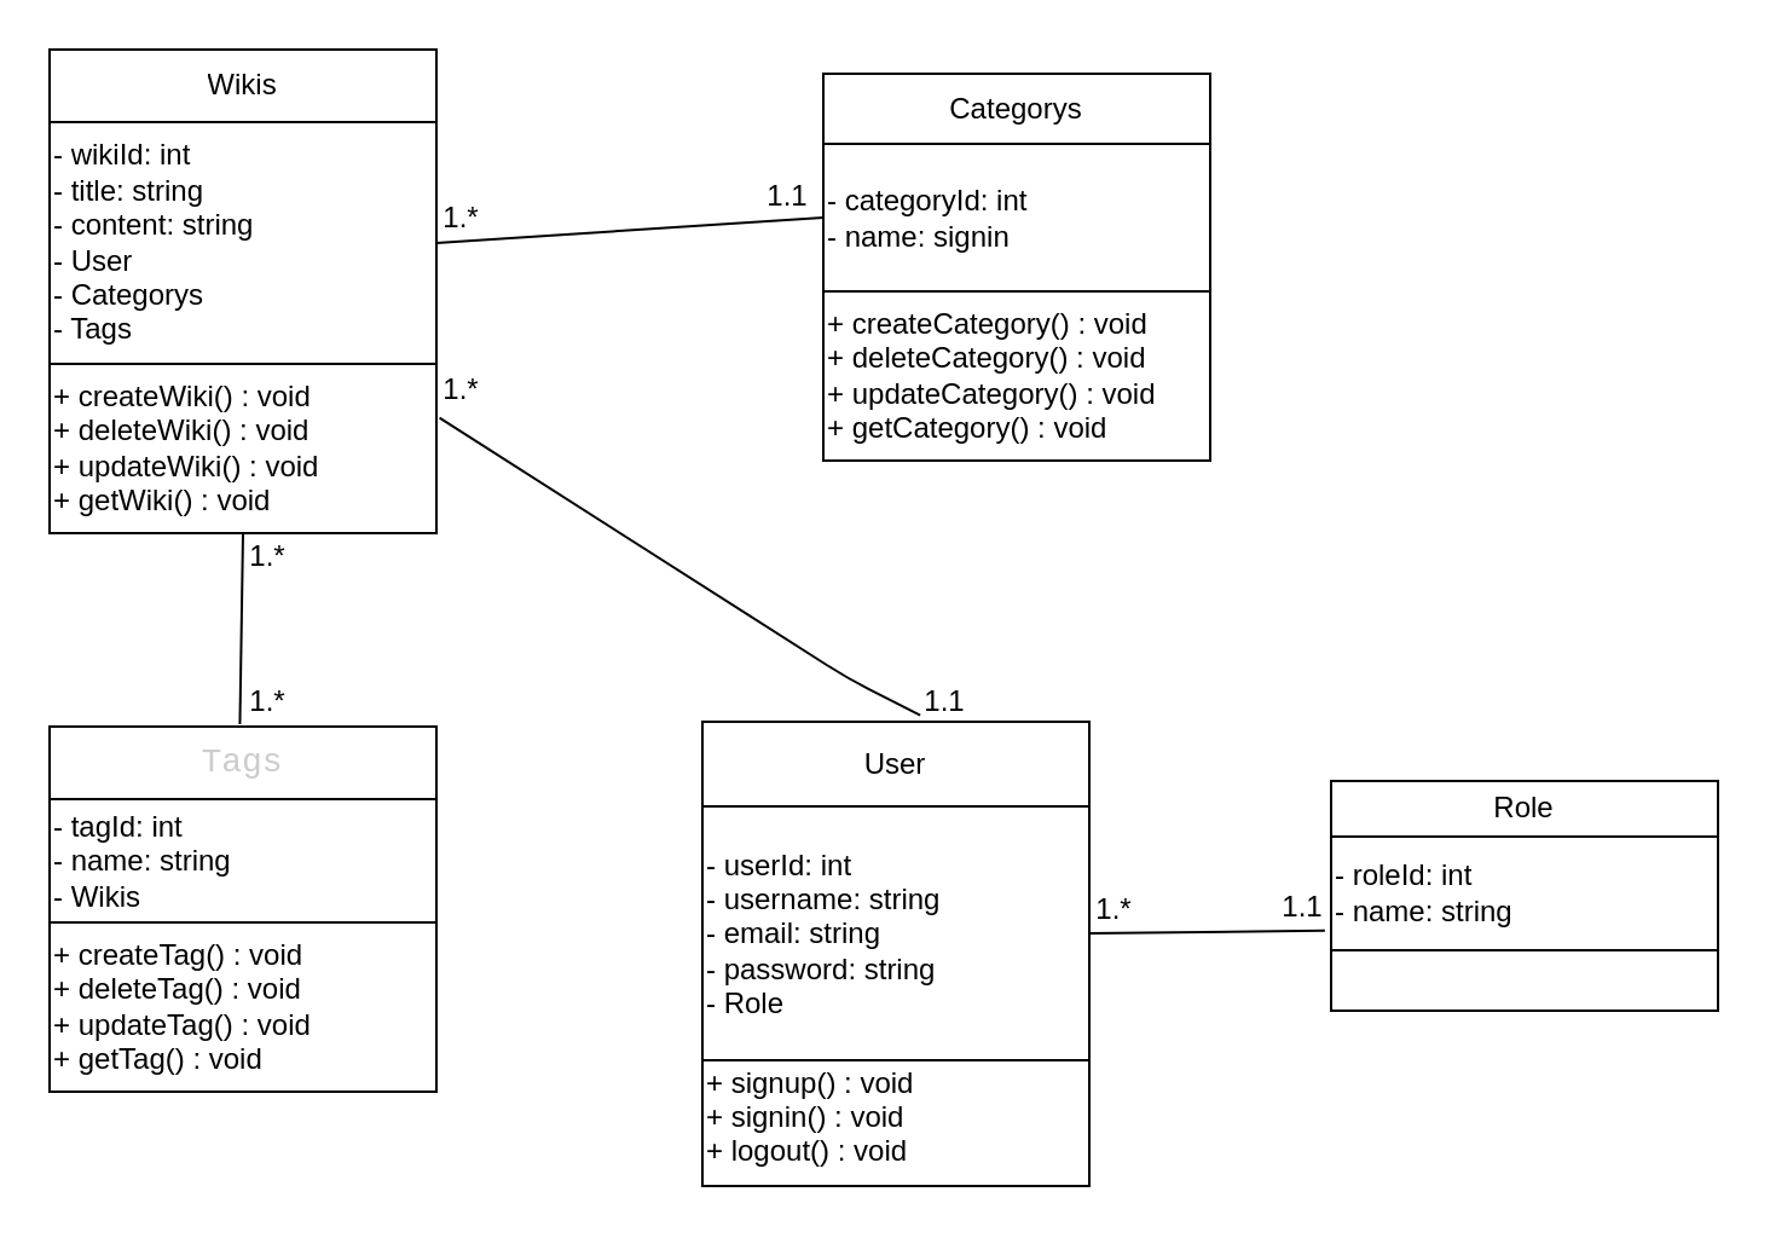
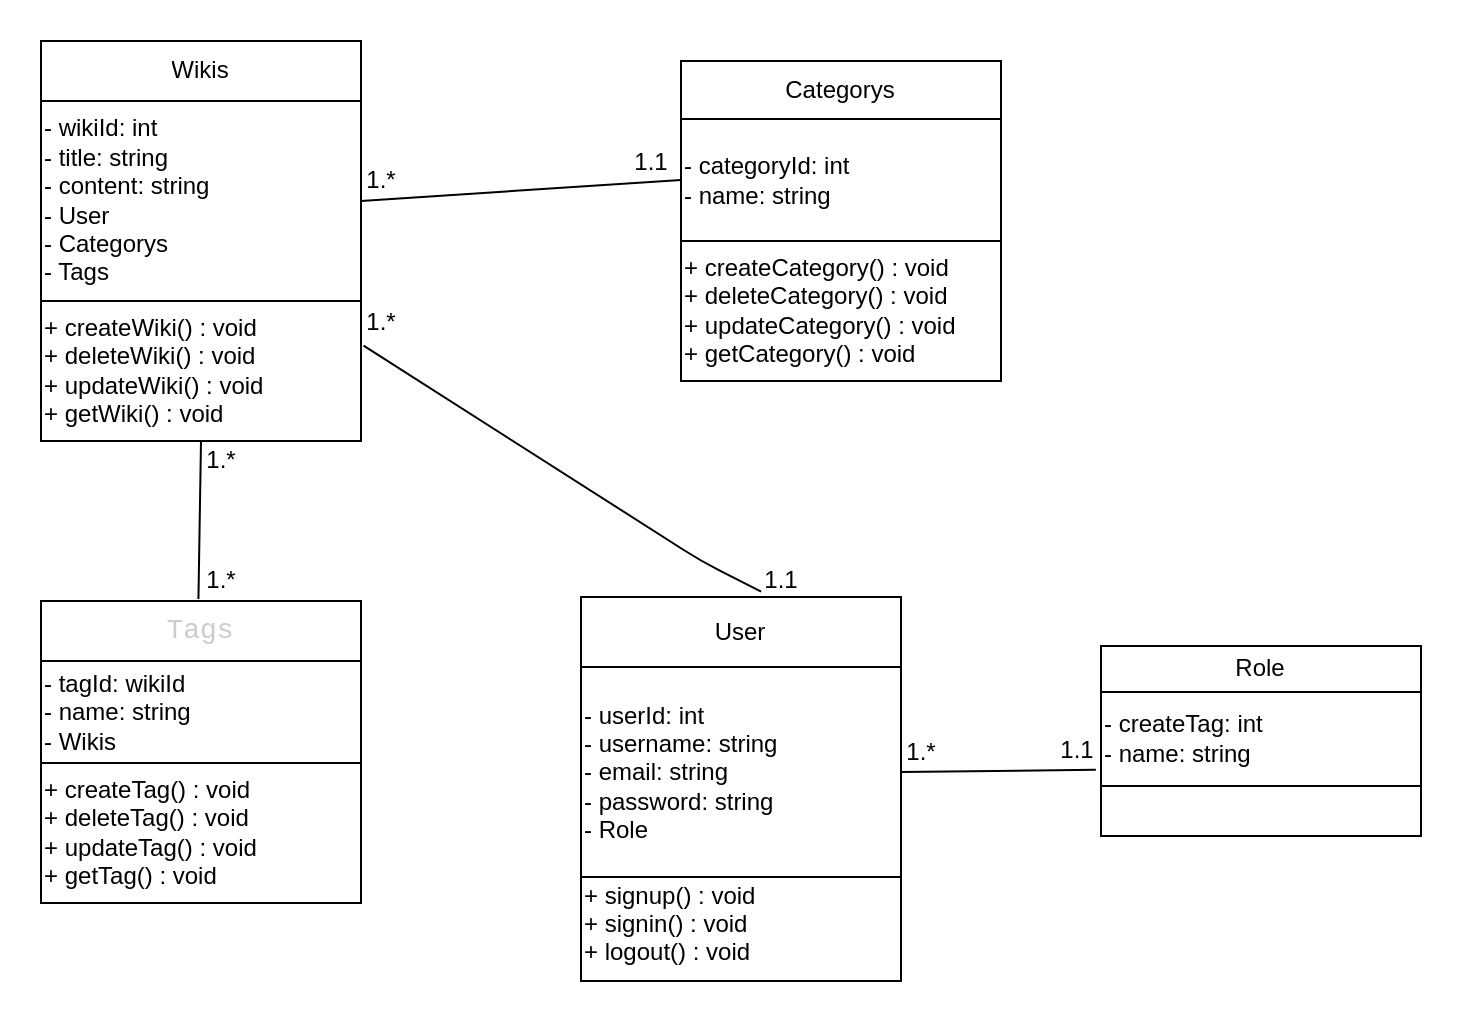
- <mxCell id="14" value="&lt;div&gt;- categoryId: int&lt;/div&gt;&lt;div&gt;&lt;span style=&quot;background-color: initial;&quot;&gt;- name: signin&amp;nbsp; &amp;nbsp; &amp;nbsp; &amp;nbsp;&lt;/span&gt;&lt;/div&gt;" style="shape=partialRectangle;html=1;whiteSpace=wrap;connectable=0;overflow=hidden;fillColor=none;top=0;left=0;bottom=0;right=0;pointerEvents=1;align=left;" parent="13" vertex="1"><mxGeometry width="160" height="61" as="geometry"><mxRectangle width="160" height="61" as="alternateBounds" /></mxGeometry></mxCell>
+ <mxCell id="14" value="&lt;div&gt;- categoryId: int&lt;/div&gt;&lt;div&gt;&lt;span style=&quot;background-color: initial;&quot;&gt;- name: string&amp;nbsp; &amp;nbsp; &amp;nbsp; &amp;nbsp;&lt;/span&gt;&lt;/div&gt;" style="shape=partialRectangle;html=1;whiteSpace=wrap;connectable=0;overflow=hidden;fillColor=none;top=0;left=0;bottom=0;right=0;pointerEvents=1;align=left;" parent="13" vertex="1"><mxGeometry width="160" height="61" as="geometry"><mxRectangle width="160" height="61" as="alternateBounds" /></mxGeometry></mxCell>
- <mxCell id="21" value="&lt;div&gt;- tagId: int&lt;/div&gt;&lt;div&gt;&lt;span style=&quot;background-color: initial;&quot;&gt;- name: string&amp;nbsp; &amp;nbsp; &amp;nbsp; &amp;nbsp;&lt;/span&gt;&lt;/div&gt;&lt;div&gt;- Wikis&lt;/div&gt;" style="shape=partialRectangle;html=1;whiteSpace=wrap;connectable=0;overflow=hidden;fillColor=none;top=0;left=0;bottom=0;right=0;pointerEvents=1;align=left;" parent="20" vertex="1"><mxGeometry width="160" height="51" as="geometry"><mxRectangle width="160" height="51" as="alternateBounds" /></mxGeometry></mxCell>
+ <mxCell id="21" value="&lt;div&gt;- tagId: wikiId&lt;/div&gt;&lt;div&gt;&lt;span style=&quot;background-color: initial;&quot;&gt;- name: string&amp;nbsp; &amp;nbsp; &amp;nbsp; &amp;nbsp;&lt;/span&gt;&lt;/div&gt;&lt;div&gt;- Wikis&lt;/div&gt;" style="shape=partialRectangle;html=1;whiteSpace=wrap;connectable=0;overflow=hidden;fillColor=none;top=0;left=0;bottom=0;right=0;pointerEvents=1;align=left;" parent="20" vertex="1"><mxGeometry width="160" height="51" as="geometry"><mxRectangle width="160" height="51" as="alternateBounds" /></mxGeometry></mxCell>
- <mxCell id="43" value="&lt;div&gt;- roleId: int&lt;/div&gt;&lt;div&gt;&lt;span style=&quot;background-color: initial;&quot;&gt;- name: string&amp;nbsp; &amp;nbsp; &amp;nbsp; &amp;nbsp;&lt;/span&gt;&lt;/div&gt;" style="shape=partialRectangle;html=1;whiteSpace=wrap;connectable=0;overflow=hidden;fillColor=none;top=0;left=0;bottom=0;right=0;pointerEvents=1;align=left;" parent="42" vertex="1"><mxGeometry width="160" height="47" as="geometry"><mxRectangle width="160" height="47" as="alternateBounds" /></mxGeometry></mxCell>
+ <mxCell id="43" value="&lt;div&gt;- createTag: int&lt;/div&gt;&lt;div&gt;&lt;span style=&quot;background-color: initial;&quot;&gt;- name: string&amp;nbsp; &amp;nbsp; &amp;nbsp; &amp;nbsp;&lt;/span&gt;&lt;/div&gt;" style="shape=partialRectangle;html=1;whiteSpace=wrap;connectable=0;overflow=hidden;fillColor=none;top=0;left=0;bottom=0;right=0;pointerEvents=1;align=left;" parent="42" vertex="1"><mxGeometry width="160" height="47" as="geometry"><mxRectangle width="160" height="47" as="alternateBounds" /></mxGeometry></mxCell>
